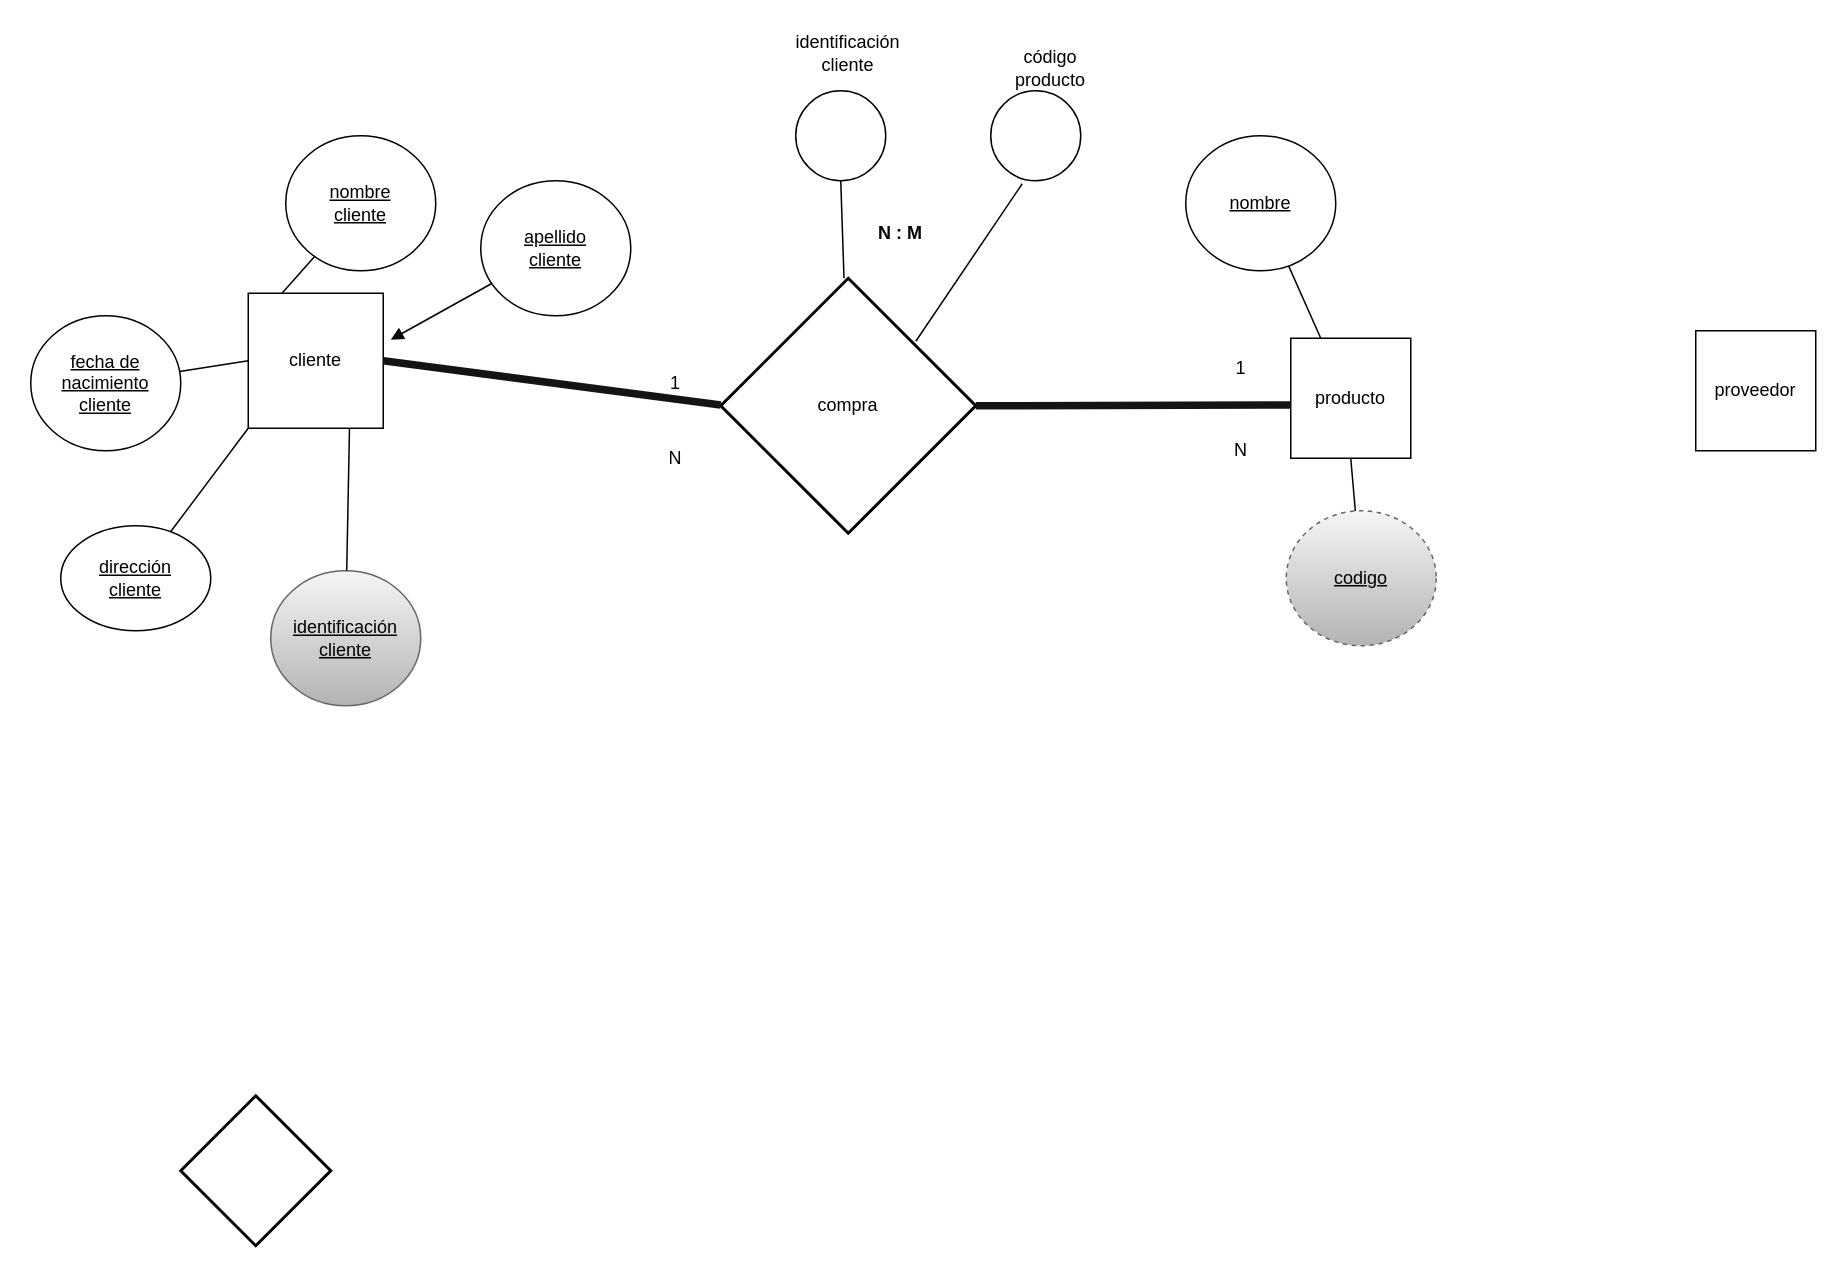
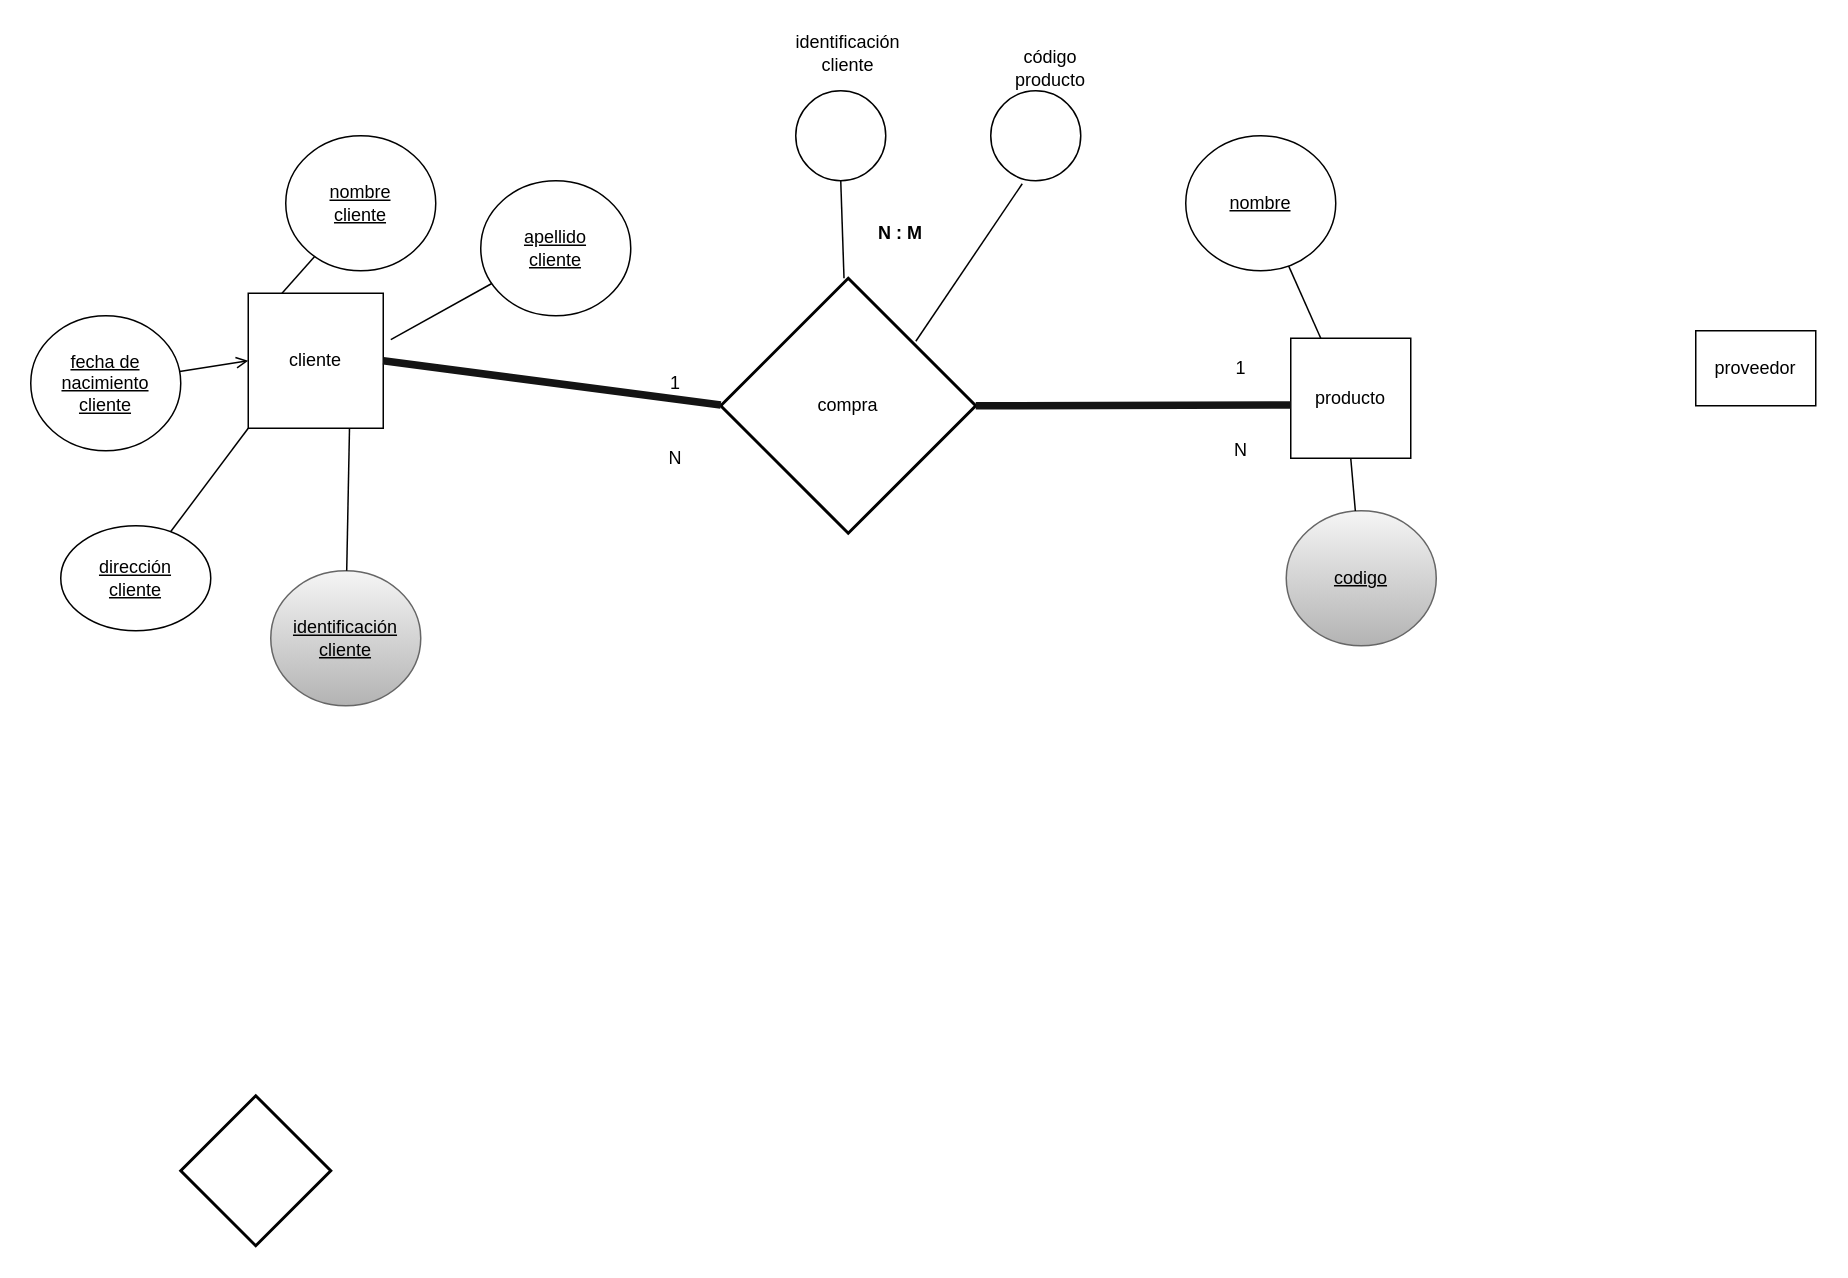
- <mxCell id="16" value="" style="endArrow=block;html=1;rounded=0;entryX=1.056;entryY=0.344;entryDx=0;entryDy=0;entryPerimeter=0;" edge="1" parent="1" source="15" target="2"><mxGeometry relative="1" as="geometry"><mxPoint x="590" y="510" as="sourcePoint" /><mxPoint x="280" y="258" as="targetPoint" /></mxGeometry></mxCell>
+ <mxCell id="16" value="" style="endArrow=none;html=1;rounded=0;entryX=1.056;entryY=0.344;entryDx=0;entryDy=0;entryPerimeter=0;" edge="1" parent="1" source="15" target="2"><mxGeometry relative="1" as="geometry"><mxPoint x="590" y="510" as="sourcePoint" /><mxPoint x="280" y="258" as="targetPoint" /></mxGeometry></mxCell>
- <mxCell id="12" value="" style="endArrow=none;html=1;rounded=0;entryX=0;entryY=0.5;entryDx=0;entryDy=0;" edge="1" parent="1" source="11" target="2"><mxGeometry relative="1" as="geometry"><mxPoint x="600" y="660" as="sourcePoint" /><mxPoint x="180" y="320" as="targetPoint" /></mxGeometry></mxCell>
+ <mxCell id="12" value="" style="endArrow=open;html=1;rounded=0;entryX=0;entryY=0.5;entryDx=0;entryDy=0;" edge="1" parent="1" source="11" target="2"><mxGeometry relative="1" as="geometry"><mxPoint x="600" y="660" as="sourcePoint" /><mxPoint x="180" y="320" as="targetPoint" /></mxGeometry></mxCell>
- <mxCell id="4" value="proveedor" style="whiteSpace=wrap;html=1;aspect=fixed;" vertex="1" parent="1"><mxGeometry x="1130" y="220" width="80" height="80" as="geometry" /></mxCell>
+ <mxCell id="4" value="proveedor" style="whiteSpace=wrap;html=1;aspect=fixed;" vertex="1" parent="1"><mxGeometry x="1130" y="220" width="80" height="50" as="geometry" /></mxCell>
- <mxCell id="17" value="codigo" style="ellipse;whiteSpace=wrap;html=1;align=center;fontStyle=4;fillColor=#f5f5f5;gradientColor=#b3b3b3;strokeColor=#666666;dashed=1;" vertex="1" parent="1"><mxGeometry x="857" y="340" width="100" height="90" as="geometry" /></mxCell>
+ <mxCell id="17" value="codigo" style="ellipse;whiteSpace=wrap;html=1;align=center;fontStyle=4;fillColor=#f5f5f5;gradientColor=#b3b3b3;strokeColor=#666666;" vertex="1" parent="1"><mxGeometry x="857" y="340" width="100" height="90" as="geometry" /></mxCell>
